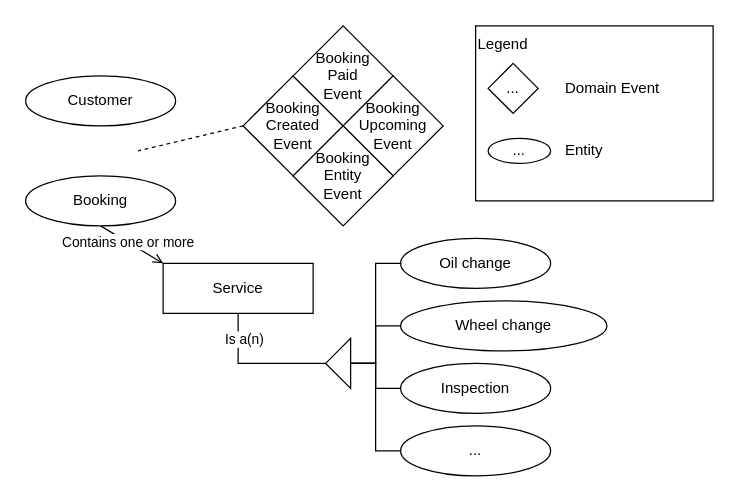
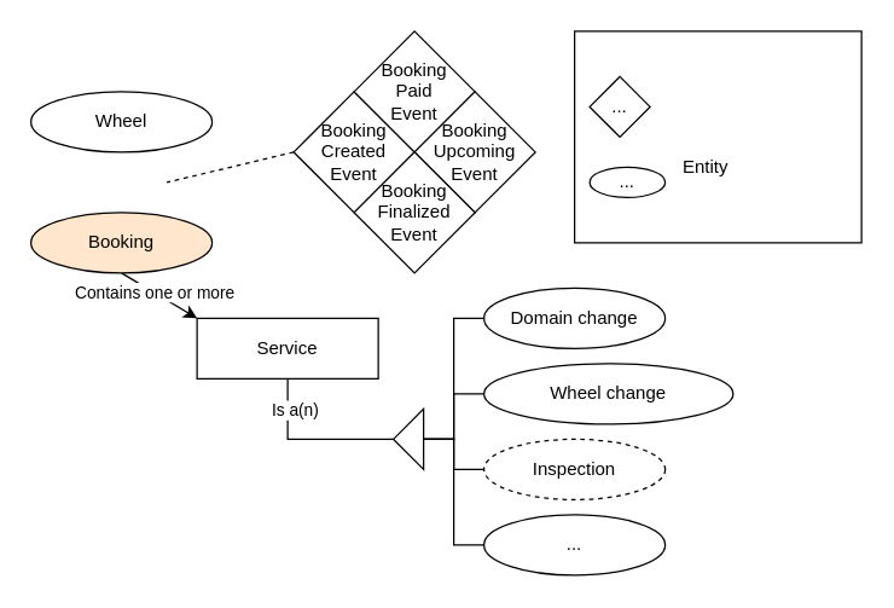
- <mxCell id="29" value="Legend" style="text;html=1;strokeColor=none;fillColor=none;align=left;verticalAlign=middle;whiteSpace=wrap;rounded=0;" vertex="1" parent="1"><mxGeometry x="380" y="20" width="90" height="30" as="geometry" /></mxCell>
- <mxCell id="26" value="Domain Event" style="text;html=1;strokeColor=none;fillColor=none;align=left;verticalAlign=middle;whiteSpace=wrap;rounded=0;" vertex="1" parent="1"><mxGeometry x="450" y="55" width="90" height="30" as="geometry" /></mxCell>
- <mxCell id="6" value="Customer" style="ellipse;whiteSpace=wrap;html=1;" vertex="1" parent="1"><mxGeometry x="20" y="60" width="120" height="40" as="geometry" /></mxCell>
+ <mxCell id="6" value="Wheel" style="ellipse;whiteSpace=wrap;html=1;" vertex="1" parent="1"><mxGeometry x="20" y="60" width="120" height="40" as="geometry" /></mxCell>
- <mxCell id="28" value="Entity" style="text;html=1;strokeColor=none;fillColor=none;align=left;verticalAlign=middle;whiteSpace=wrap;rounded=0;" vertex="1" parent="1"><mxGeometry x="450" y="105" width="60" height="30" as="geometry" /></mxCell>
+ <mxCell id="28" value="Entity" style="text;html=1;strokeColor=none;fillColor=none;align=left;verticalAlign=middle;whiteSpace=wrap;rounded=0;" vertex="1" parent="1"><mxGeometry x="450" y="95" width="60" height="30" as="geometry" /></mxCell>
- <mxCell id="24" value="Booking&lt;br&gt;Entity&lt;br&gt;Event" style="rhombus;whiteSpace=wrap;html=1;" vertex="1" parent="20"><mxGeometry x="40" y="80" width="80" height="80" as="geometry" /></mxCell>
+ <mxCell id="24" value="Booking&lt;br&gt;Finalized&lt;br&gt;Event" style="rhombus;whiteSpace=wrap;html=1;" vertex="1" parent="20"><mxGeometry x="40" y="80" width="80" height="80" as="geometry" /></mxCell>
- <mxCell id="19" value="Booking" style="ellipse;whiteSpace=wrap;html=1;" vertex="1" parent="1"><mxGeometry x="20" y="140" width="120" height="40" as="geometry" /></mxCell>
+ <mxCell id="19" value="Booking" style="ellipse;whiteSpace=wrap;html=1;fillColor=#ffe6cc;" vertex="1" parent="1"><mxGeometry x="20" y="140" width="120" height="40" as="geometry" /></mxCell>
- <mxCell id="17" style="edgeStyle=none;rounded=0;orthogonalLoop=1;jettySize=auto;html=1;exitX=0.5;exitY=1;exitDx=0;exitDy=0;entryX=0;entryY=0;entryDx=0;entryDy=0;endArrow=open;endFill=1;" edge="1" parent="1" source="19" target="5"><mxGeometry relative="1" as="geometry" /></mxCell>
+ <mxCell id="17" style="edgeStyle=none;rounded=0;orthogonalLoop=1;jettySize=auto;html=1;exitX=0.5;exitY=1;exitDx=0;exitDy=0;entryX=0;entryY=0;entryDx=0;entryDy=0;endArrow=classic;endFill=1;" edge="1" parent="1" source="19" target="5"><mxGeometry relative="1" as="geometry" /></mxCell>
- <mxCell id="7" value="Oil change" style="ellipse;whiteSpace=wrap;html=1;" vertex="1" parent="1"><mxGeometry x="320" y="190" width="120" height="40" as="geometry" /></mxCell>
+ <mxCell id="7" value="Domain change" style="ellipse;whiteSpace=wrap;html=1;" vertex="1" parent="1"><mxGeometry x="320" y="190" width="120" height="40" as="geometry" /></mxCell>
- <mxCell id="10" value="Inspection" style="ellipse;whiteSpace=wrap;html=1;" vertex="1" parent="1"><mxGeometry x="320" y="290" width="120" height="40" as="geometry" /></mxCell>
+ <mxCell id="10" value="Inspection" style="ellipse;whiteSpace=wrap;html=1;dashed=1;" vertex="1" parent="1"><mxGeometry x="320" y="290" width="120" height="40" as="geometry" /></mxCell>
